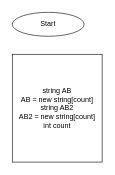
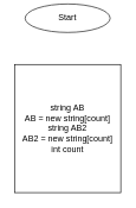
- <mxCell id="2" value="Start" style="ellipse;whiteSpace=wrap;html=1;" vertex="1" parent="1"><mxGeometry x="20" y="20" width="120" height="40" as="geometry" /></mxCell>
+ <mxCell id="2" value="Start" style="ellipse;whiteSpace=wrap;html=1;" vertex="1" parent="1"><mxGeometry x="35" y="5" width="120" height="40" as="geometry" /></mxCell>
